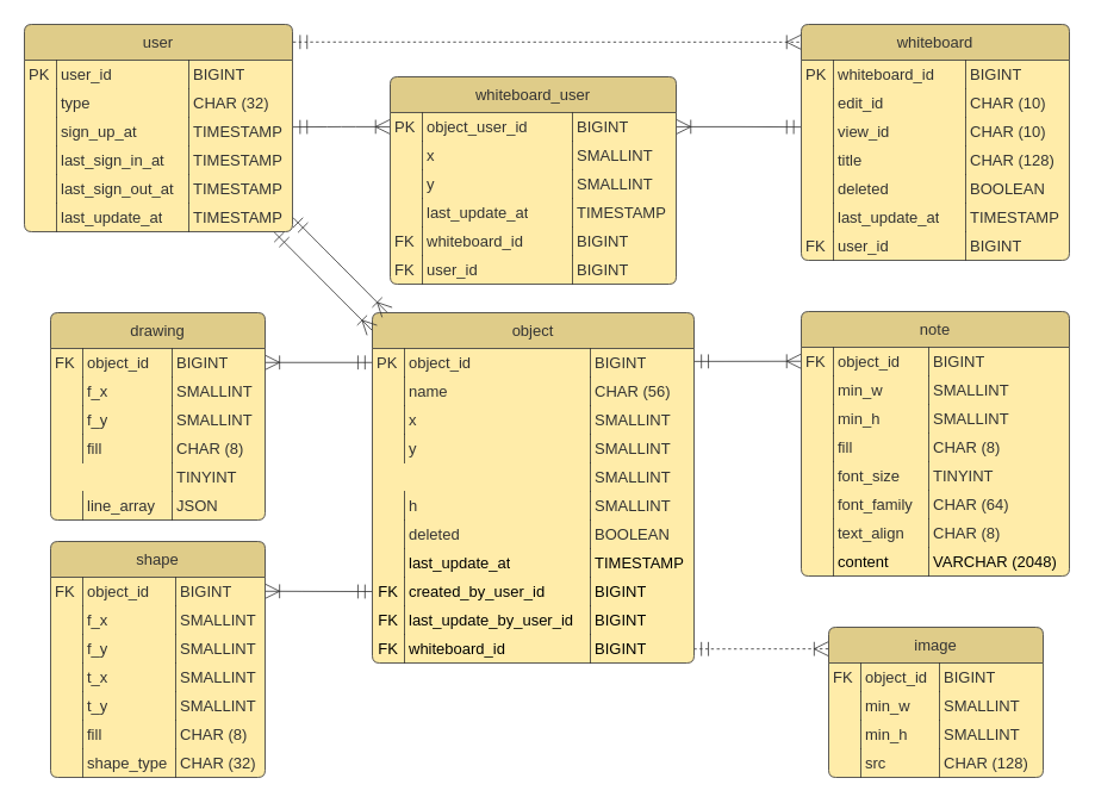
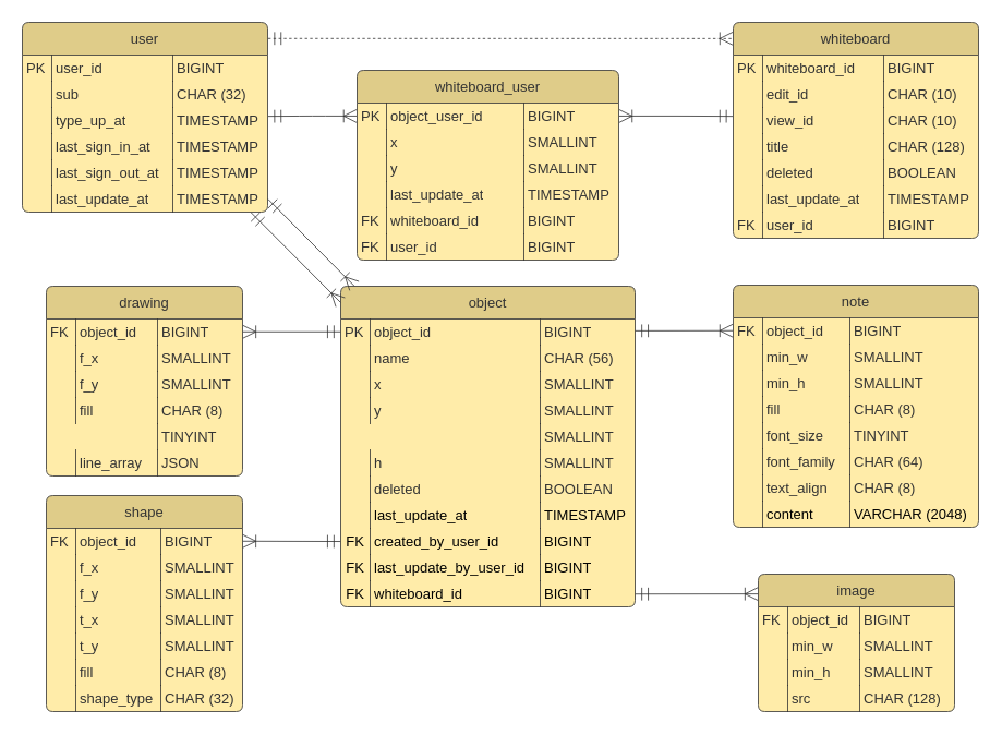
- <mxCell id="7" value="type" style="shape=partialRectangle;top=0;right=0;bottom=0;part=1;resizeHeight=0;align=left;verticalAlign=top;spacingLeft=4;spacingRight=4;overflow=hidden;rotatable=0;points=[[0,0.5],[1,0.5]];portConstraint=eastwest;whiteSpace=wrap;swimlaneFillColor=#ffeca9;whiteSpace=wrap;fontSize=13;fontColor=#333333;align=left;fillColor=none;strokeOpacity=100;fillOpacity=100;whiteSpace=wrap;spacing=0;strokeColor=#333333;rounded=1;absoluteArcSize=1;arcSize=12;strokeWidth=0.8;" vertex="1" parent="2"><mxGeometry x="27" y="54" width="111" height="24" as="geometry" /></mxCell>
+ <mxCell id="7" value="sub" style="shape=partialRectangle;top=0;right=0;bottom=0;part=1;resizeHeight=0;align=left;verticalAlign=top;spacingLeft=4;spacingRight=4;overflow=hidden;rotatable=0;points=[[0,0.5],[1,0.5]];portConstraint=eastwest;whiteSpace=wrap;swimlaneFillColor=#ffeca9;whiteSpace=wrap;fontSize=13;fontColor=#333333;align=left;fillColor=none;strokeOpacity=100;fillOpacity=100;whiteSpace=wrap;spacing=0;strokeColor=#333333;rounded=1;absoluteArcSize=1;arcSize=12;strokeWidth=0.8;" vertex="1" parent="2"><mxGeometry x="27" y="54" width="111" height="24" as="geometry" /></mxCell>
- <mxCell id="10" value="sign_up_at" style="shape=partialRectangle;top=0;right=0;bottom=0;part=1;resizeHeight=0;align=left;verticalAlign=top;spacingLeft=4;spacingRight=4;overflow=hidden;rotatable=0;points=[[0,0.5],[1,0.5]];portConstraint=eastwest;whiteSpace=wrap;swimlaneFillColor=#ffeca9;whiteSpace=wrap;fontSize=13;fontColor=#333333;align=left;fillColor=none;strokeOpacity=100;fillOpacity=100;whiteSpace=wrap;spacing=0;strokeColor=#333333;rounded=1;absoluteArcSize=1;arcSize=12;strokeWidth=0.8;" vertex="1" parent="2"><mxGeometry x="27" y="78" width="111" height="24" as="geometry" /></mxCell>
+ <mxCell id="10" value="type_up_at" style="shape=partialRectangle;top=0;right=0;bottom=0;part=1;resizeHeight=0;align=left;verticalAlign=top;spacingLeft=4;spacingRight=4;overflow=hidden;rotatable=0;points=[[0,0.5],[1,0.5]];portConstraint=eastwest;whiteSpace=wrap;swimlaneFillColor=#ffeca9;whiteSpace=wrap;fontSize=13;fontColor=#333333;align=left;fillColor=none;strokeOpacity=100;fillOpacity=100;whiteSpace=wrap;spacing=0;strokeColor=#333333;rounded=1;absoluteArcSize=1;arcSize=12;strokeWidth=0.8;" vertex="1" parent="2"><mxGeometry x="27" y="78" width="111" height="24" as="geometry" /></mxCell>
- <mxCell id="173" value="" style="html=1;jettySize=18;whiteSpace=wrap;fontSize=13;strokeColor=#333333;strokeOpacity=100;strokeWidth=0.8;rounded=0;startArrow=ERoneToMany;startSize=10;endArrow=ERmandOne;endSize=10;exitX=-0.002;exitY=0.144;exitPerimeter=0;entryX=1.001;entryY=0.96;entryPerimeter=0;dashed=1;" edge="1" parent="1" source="113" target="62"><mxGeometry width="100" height="100" relative="1" as="geometry"><Array as="points" /></mxGeometry></mxCell>
+ <mxCell id="173" value="" style="html=1;jettySize=18;whiteSpace=wrap;fontSize=13;strokeColor=#333333;strokeOpacity=100;strokeWidth=0.8;rounded=0;startArrow=ERoneToMany;startSize=10;;endArrow=ERmandOne;endSize=10;;exitX=-0.002;exitY=0.144;exitPerimeter=0;entryX=1.001;entryY=0.96;entryPerimeter=0;" edge="1" parent="1" source="113" target="62"><mxGeometry width="100" height="100" relative="1" as="geometry"><Array as="points" /></mxGeometry></mxCell>
